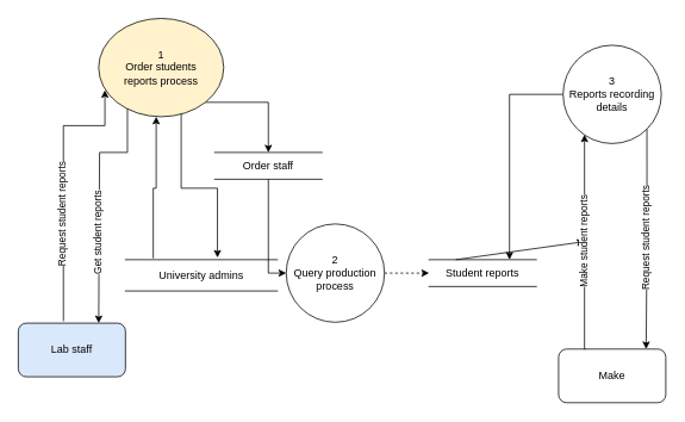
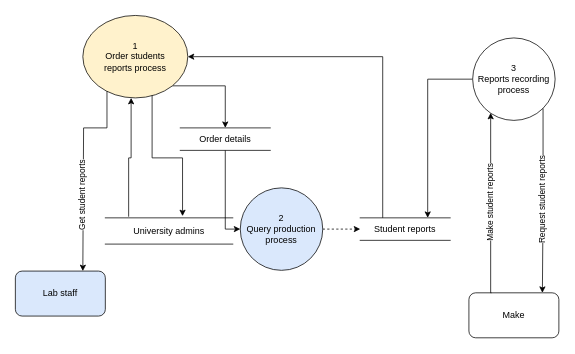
- <mxCell id="7" value="3&lt;br&gt;Reports recording details" style="ellipse;whiteSpace=wrap;html=1;" parent="1" vertex="1"><mxGeometry x="630" y="50" width="110" height="110" as="geometry" /></mxCell>
+ <mxCell id="7" value="3&lt;br&gt;Reports recording process" style="ellipse;whiteSpace=wrap;html=1;" parent="1" vertex="1"><mxGeometry x="630" y="50" width="110" height="110" as="geometry" /></mxCell>
- <mxCell id="14" value="Order staff" style="shape=partialRectangle;whiteSpace=wrap;html=1;left=0;right=0;fillColor=none;" parent="1" vertex="1"><mxGeometry x="240" y="170" width="120" height="30" as="geometry" /></mxCell>
+ <mxCell id="14" value="Order details" style="shape=partialRectangle;whiteSpace=wrap;html=1;left=0;right=0;fillColor=none;" parent="1" vertex="1"><mxGeometry x="240" y="170" width="120" height="30" as="geometry" /></mxCell>
- <mxCell id="10" value="" style="edgeStyle=orthogonalEdgeStyle;orthogonalLoop=1;jettySize=auto;html=1;rounded=0;entryX=0.05;entryY=0.73;entryDx=0;entryDy=0;entryPerimeter=0;exitX=0.421;exitY=-0.036;exitDx=0;exitDy=0;exitPerimeter=0;" parent="1" source="9" target="5" edge="1"><mxGeometry width="100" relative="1" as="geometry"><mxPoint x="130" y="181" as="sourcePoint" /><mxPoint x="80" y="121" as="targetPoint" /><Array as="points"><mxPoint x="71" y="140" /><mxPoint x="117" y="140" /></Array></mxGeometry></mxCell>
- <mxCell id="11" value="Request student reports" style="edgeLabel;html=1;align=center;verticalAlign=middle;resizable=0;points=[];rotation=-90;" parent="10" vertex="1" connectable="0"><mxGeometry x="-0.181" y="-2" relative="1" as="geometry"><mxPoint x="-3" y="6" as="offset" /></mxGeometry></mxCell>
- <mxCell id="15" style="edgeStyle=orthogonalEdgeStyle;rounded=0;orthogonalLoop=1;jettySize=auto;html=1;exitX=0.25;exitY=0;exitDx=0;exitDy=0;" parent="1" source="16" target="20" edge="1"><mxGeometry relative="1" as="geometry" /></mxCell>
+ <mxCell id="15" style="edgeStyle=orthogonalEdgeStyle;rounded=0;orthogonalLoop=1;jettySize=auto;html=1;exitX=0.25;exitY=0;exitDx=0;exitDy=0;entryX=1;entryY=0.5;entryDx=0;entryDy=0;" parent="1" source="16" target="5" edge="1"><mxGeometry relative="1" as="geometry" /></mxCell>
- <mxCell id="3" value="2&lt;br&gt;Query production process" style="ellipse;whiteSpace=wrap;html=1;" parent="1" vertex="1"><mxGeometry x="320" y="250" width="110" height="110" as="geometry" /></mxCell>
+ <mxCell id="3" value="2&lt;br&gt;Query production process" style="ellipse;whiteSpace=wrap;html=1;fillColor=#dae8fc;" parent="1" vertex="1"><mxGeometry x="320" y="250" width="110" height="110" as="geometry" /></mxCell>
